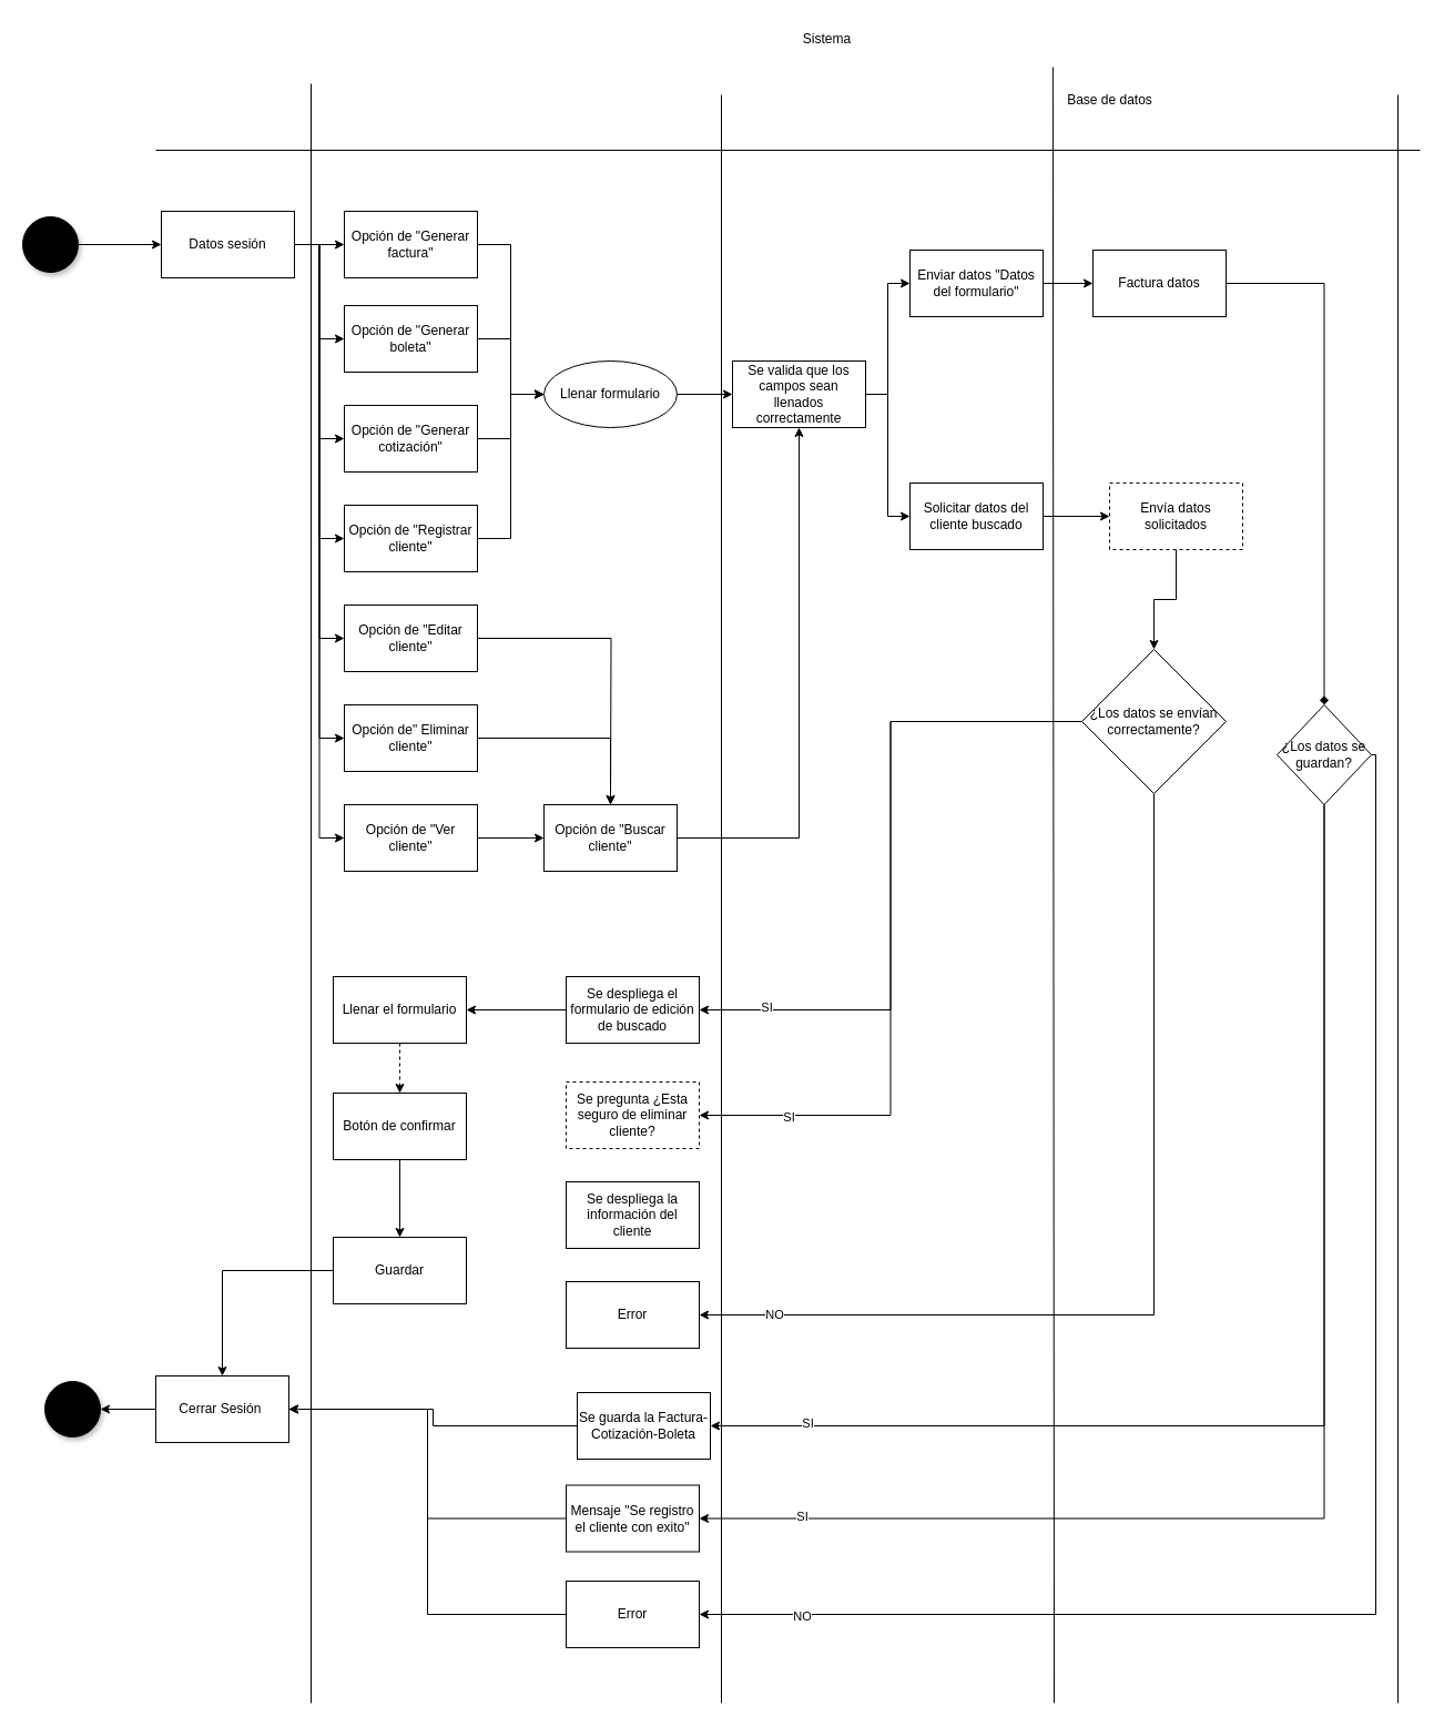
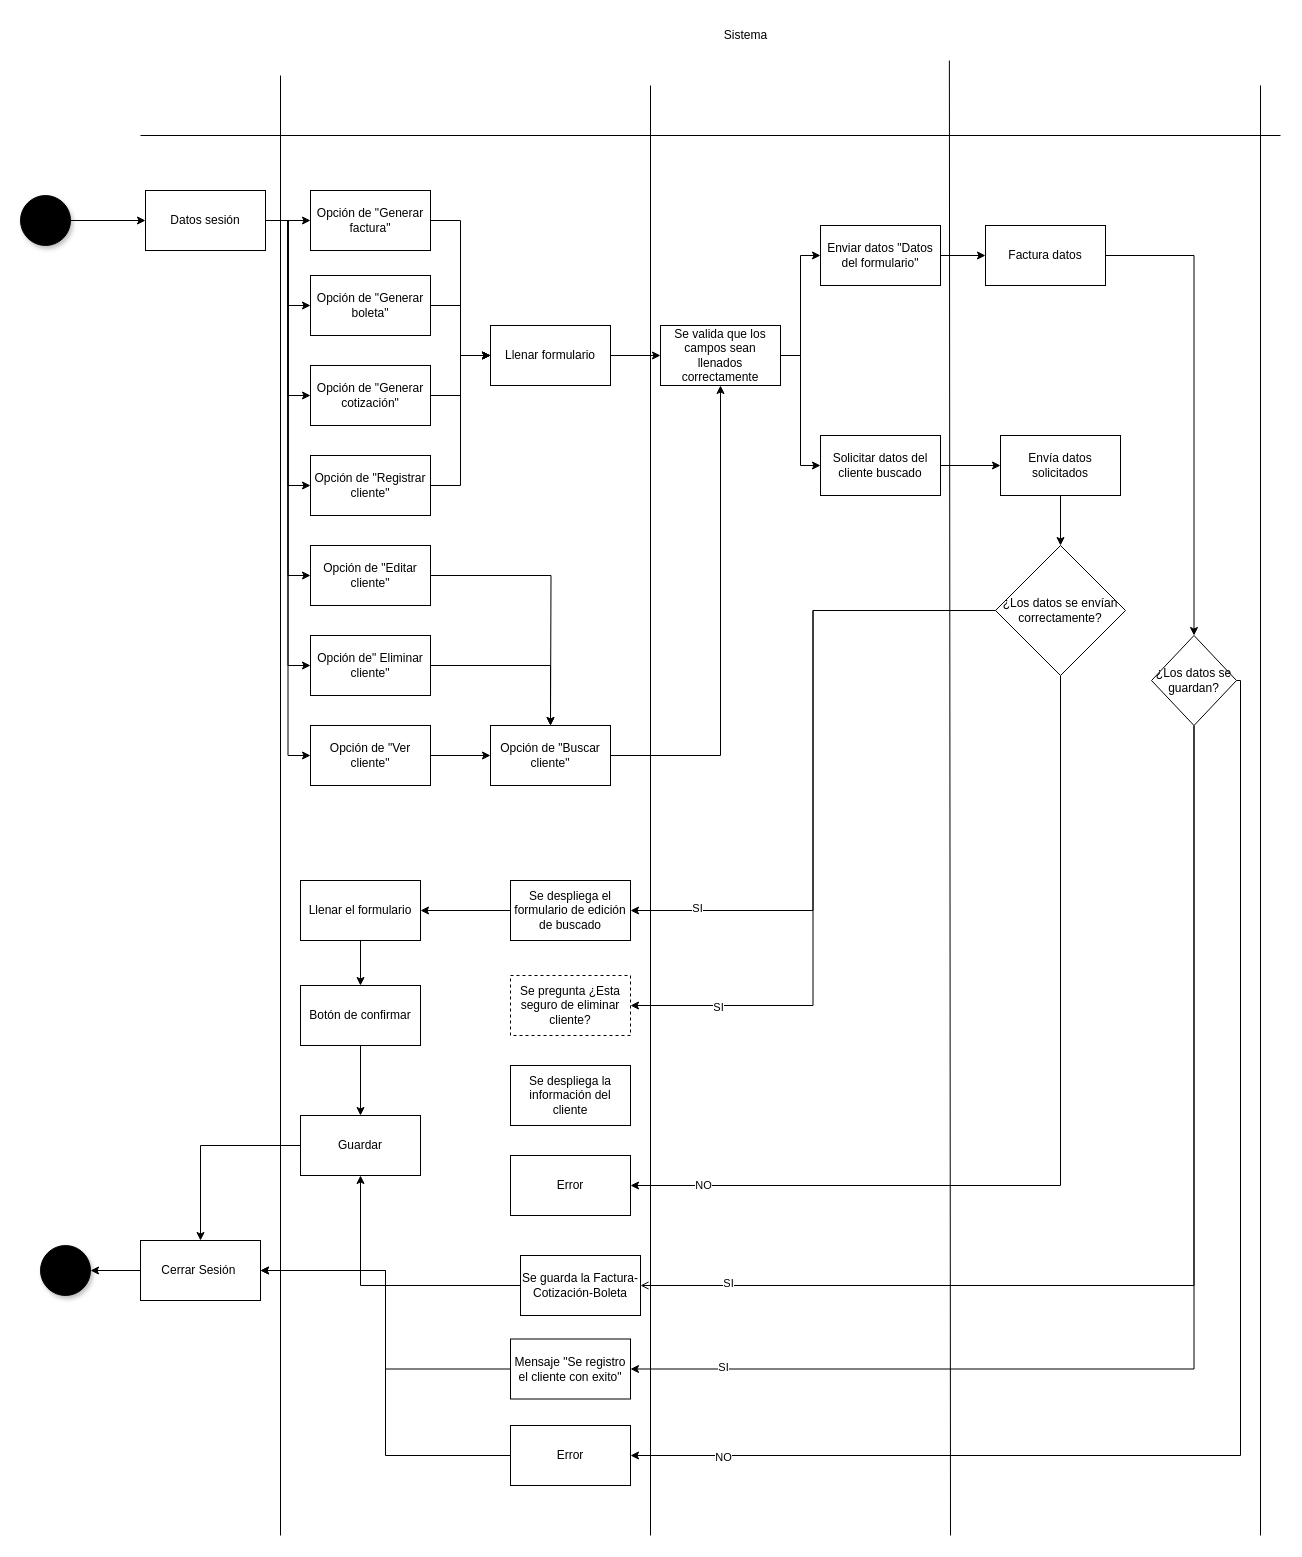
- <mxCell id="8" value="Base de datos" style="text;html=1;align=center;verticalAlign=middle;resizable=0;points=[];autosize=1;strokeColor=none;fillColor=none;" vertex="1" parent="1"><mxGeometry x="950" y="75" width="100" height="30" as="geometry" /></mxCell>
- <mxCell id="43" value="Llenar formulario" style="ellipse;whiteSpace=wrap;html=1;" vertex="1" parent="1"><mxGeometry x="490" y="325" width="120" height="60" as="geometry" /></mxCell>
+ <mxCell id="43" value="Llenar formulario" style="rounded=0;whiteSpace=wrap;html=1;" vertex="1" parent="1"><mxGeometry x="490" y="325" width="120" height="60" as="geometry" /></mxCell>
- <mxCell id="28" value="Envía datos solicitados" style="rounded=0;whiteSpace=wrap;html=1;dashed=1;" vertex="1" parent="1"><mxGeometry x="1000" y="435" width="120" height="60" as="geometry" /></mxCell>
+ <mxCell id="28" value="Envía datos solicitados" style="rounded=0;whiteSpace=wrap;html=1;" vertex="1" parent="1"><mxGeometry x="1000" y="435" width="120" height="60" as="geometry" /></mxCell>
- <mxCell id="22" style="edgeStyle=orthogonalEdgeStyle;rounded=0;orthogonalLoop=1;jettySize=auto;html=1;exitX=1;exitY=0.5;exitDx=0;exitDy=0;entryX=0.5;entryY=0;entryDx=0;entryDy=0;endArrow=diamond;" edge="1" parent="1" source="23" target="35"><mxGeometry relative="1" as="geometry" /></mxCell>
+ <mxCell id="22" style="edgeStyle=orthogonalEdgeStyle;rounded=0;orthogonalLoop=1;jettySize=auto;html=1;exitX=1;exitY=0.5;exitDx=0;exitDy=0;entryX=0.5;entryY=0;entryDx=0;entryDy=0;" edge="1" parent="1" source="23" target="35"><mxGeometry relative="1" as="geometry" /></mxCell>
- <mxCell id="54" value="¿Los datos se envían correctamente?" style="rhombus;whiteSpace=wrap;html=1;" vertex="1" parent="1"><mxGeometry x="975" y="585" width="130" height="130" as="geometry" /></mxCell>
+ <mxCell id="54" value="¿Los datos se envían correctamente?" style="rhombus;whiteSpace=wrap;html=1;" vertex="1" parent="1"><mxGeometry x="995" y="545" width="130" height="130" as="geometry" /></mxCell>
- <mxCell id="76" style="edgeStyle=orthogonalEdgeStyle;rounded=0;orthogonalLoop=1;jettySize=auto;html=1;exitX=0.5;exitY=1;exitDx=0;exitDy=0;dashed=1;" edge="1" parent="1" source="77" target="82"><mxGeometry relative="1" as="geometry" /></mxCell>
+ <mxCell id="76" style="edgeStyle=orthogonalEdgeStyle;rounded=0;orthogonalLoop=1;jettySize=auto;html=1;exitX=0.5;exitY=1;exitDx=0;exitDy=0;" edge="1" parent="1" source="77" target="82"><mxGeometry relative="1" as="geometry" /></mxCell>
- <mxCell id="62" style="edgeStyle=orthogonalEdgeStyle;rounded=0;orthogonalLoop=1;jettySize=auto;html=1;exitX=0;exitY=0.5;exitDx=0;exitDy=0;entryX=1;entryY=0.5;entryDx=0;entryDy=0;" edge="1" parent="1" source="63" target="60"><mxGeometry relative="1" as="geometry" /></mxCell>
+ <mxCell id="62" style="edgeStyle=orthogonalEdgeStyle;rounded=0;orthogonalLoop=1;jettySize=auto;html=1;exitX=0;exitY=0.5;exitDx=0;exitDy=0;" edge="1" parent="1" source="63" target="79"><mxGeometry relative="1" as="geometry" /></mxCell>
- <mxCell id="29" style="edgeStyle=orthogonalEdgeStyle;rounded=0;orthogonalLoop=1;jettySize=auto;html=1;exitX=0.5;exitY=1;exitDx=0;exitDy=0;entryX=1;entryY=0.5;entryDx=0;entryDy=0;" edge="1" parent="1" source="35" target="63"><mxGeometry relative="1" as="geometry" /></mxCell>
+ <mxCell id="29" style="edgeStyle=orthogonalEdgeStyle;rounded=0;orthogonalLoop=1;jettySize=auto;html=1;exitX=0.5;exitY=1;exitDx=0;exitDy=0;entryX=1;entryY=0.5;entryDx=0;entryDy=0;endArrow=open;" edge="1" parent="1" source="35" target="63"><mxGeometry relative="1" as="geometry" /></mxCell>
